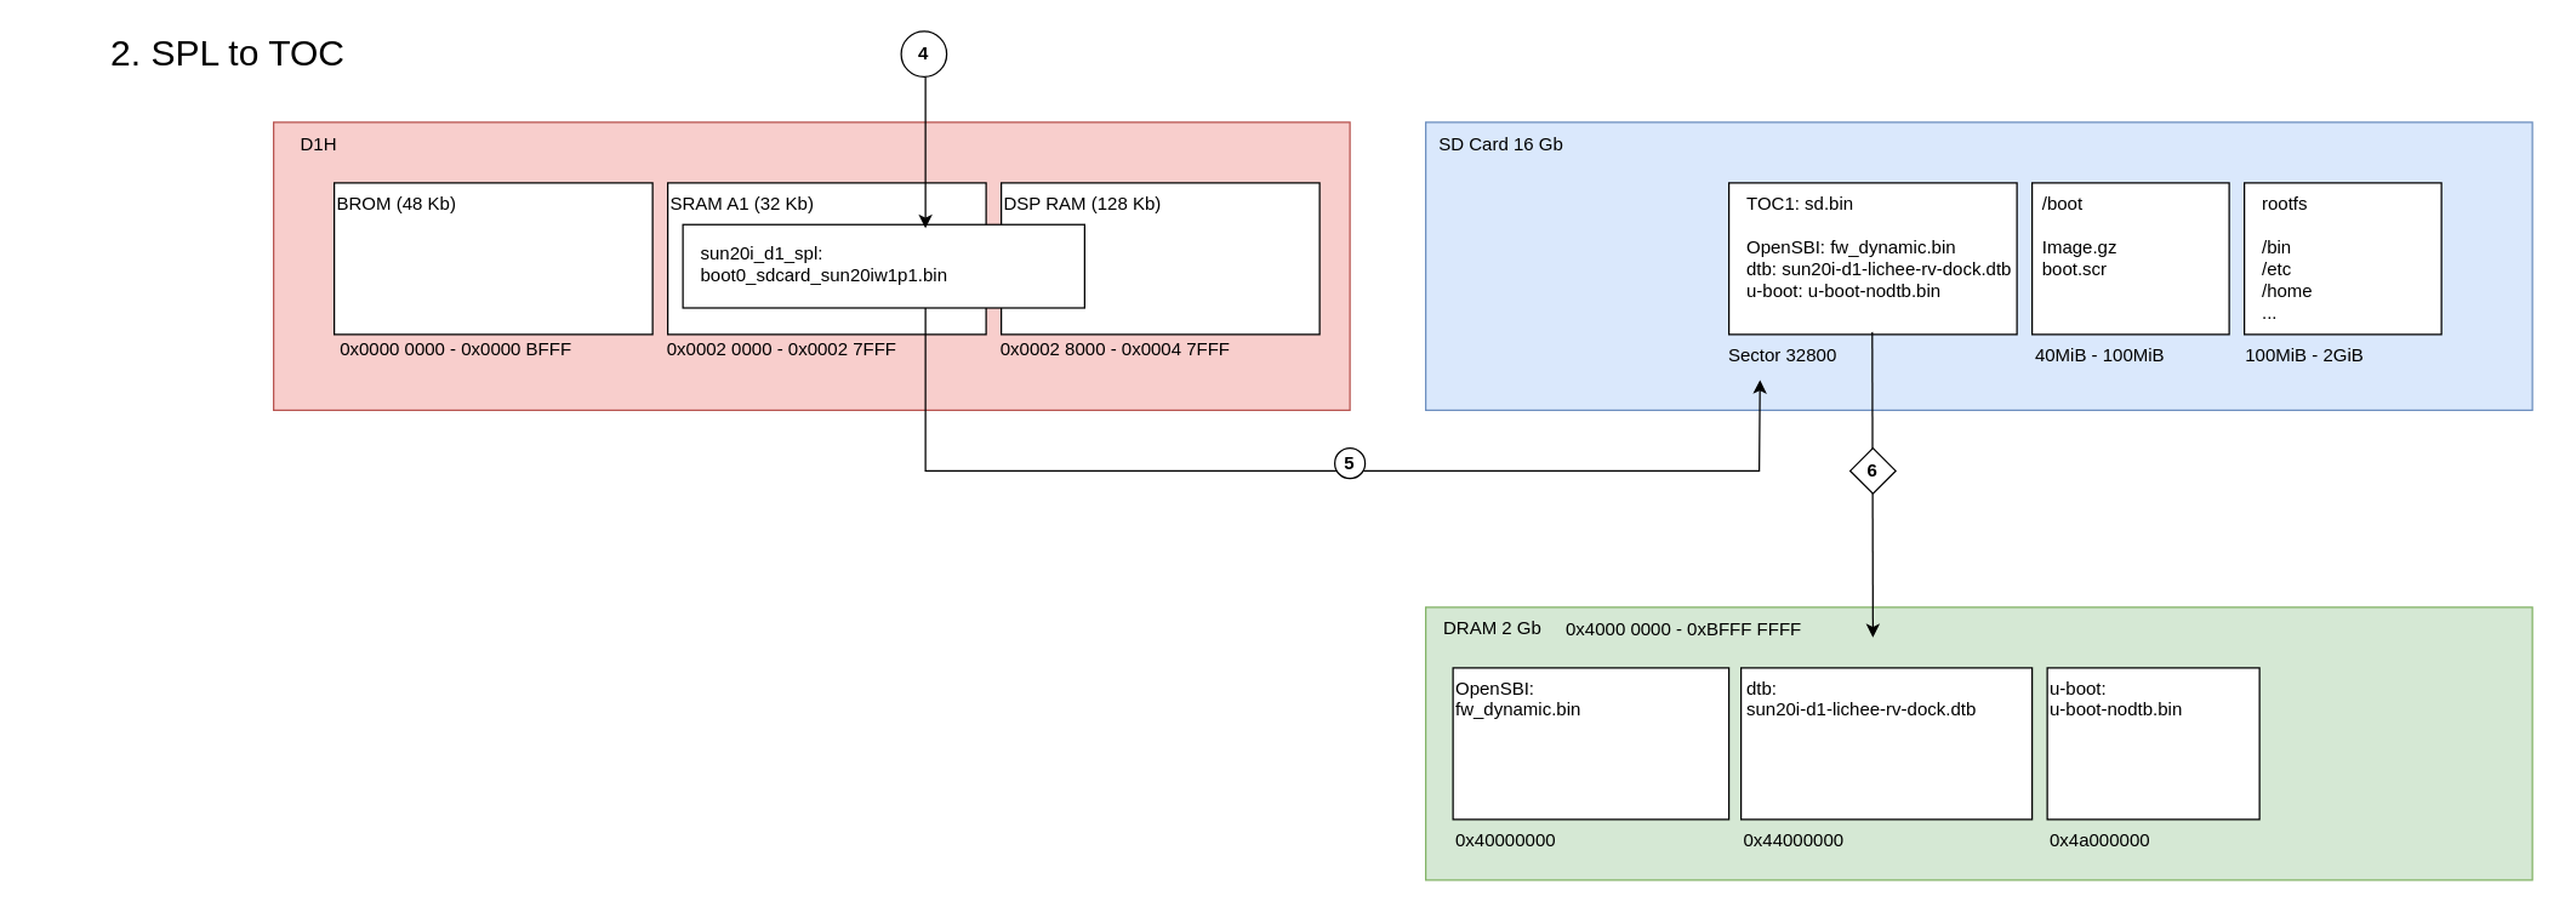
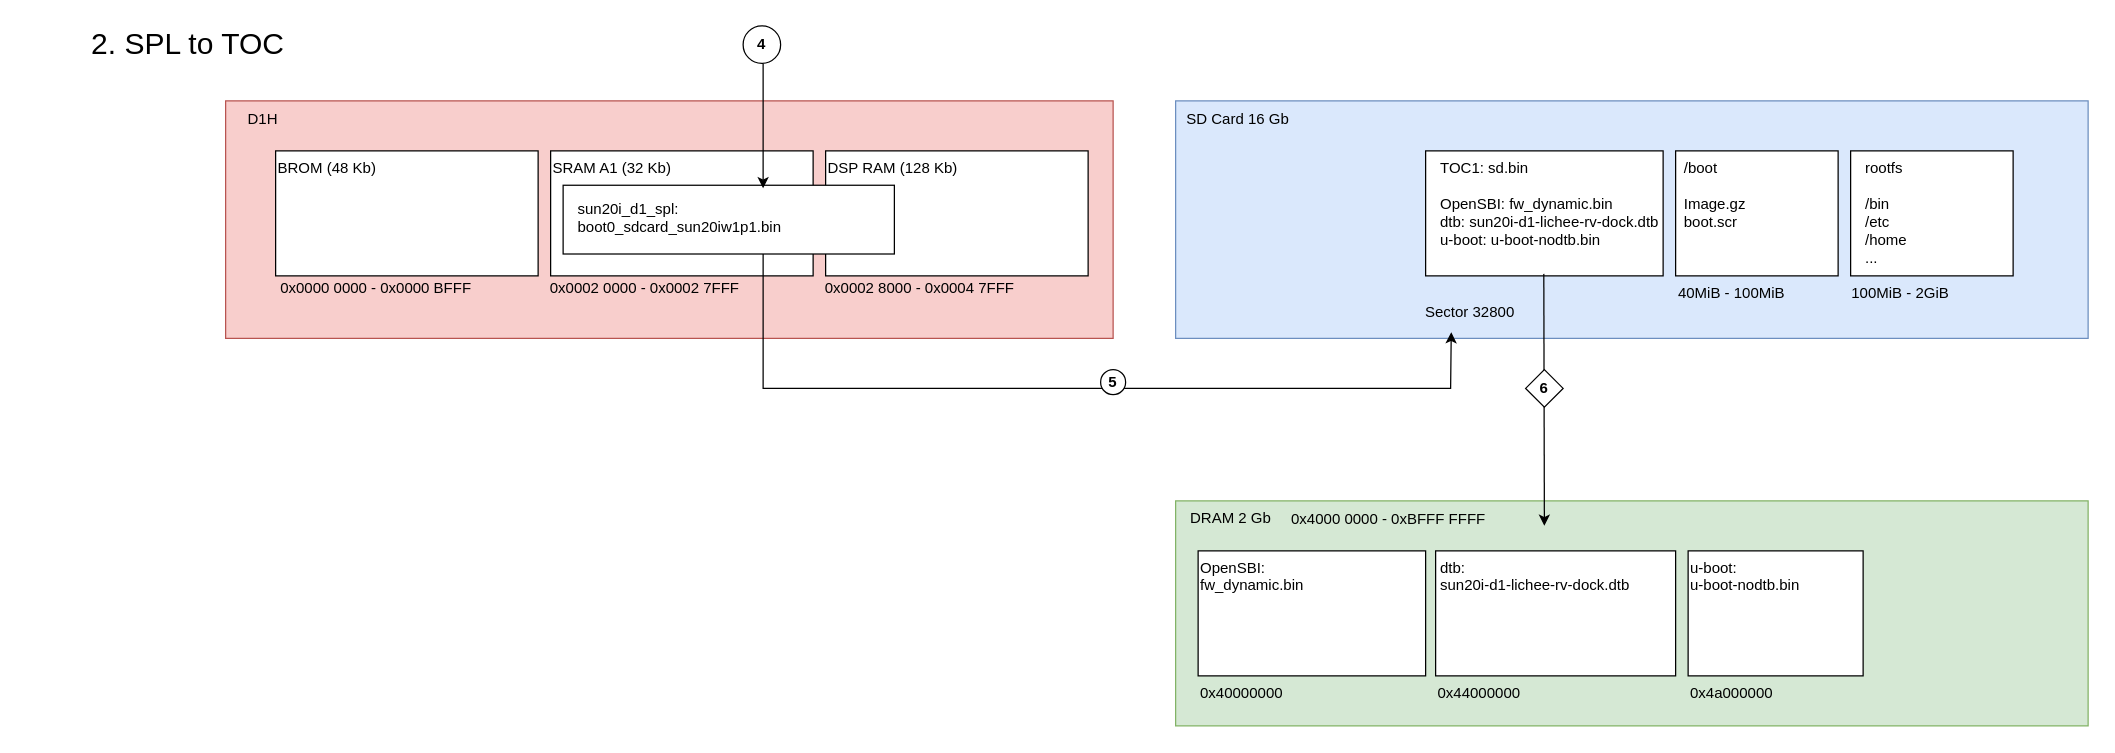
- <mxCell id="12" value="&lt;span style=&quot;color: rgb(0, 0, 0); font-family: Helvetica; font-size: 12px; font-style: normal; font-variant-ligatures: normal; font-variant-caps: normal; font-weight: 400; letter-spacing: normal; orphans: 2; text-align: center; text-indent: 0px; text-transform: none; widows: 2; word-spacing: 0px; -webkit-text-stroke-width: 0px; white-space: normal; text-decoration-thickness: initial; text-decoration-style: initial; text-decoration-color: initial; float: none; display: inline !important;&quot;&gt;Sector 32800&lt;/span&gt;" style="text;whiteSpace=wrap;html=1;labelBackgroundColor=none;" parent="1" vertex="1"><mxGeometry x="1138" y="220" width="90" height="30" as="geometry" /></mxCell>
+ <mxCell id="12" value="&lt;span style=&quot;color: rgb(0, 0, 0); font-family: Helvetica; font-size: 12px; font-style: normal; font-variant-ligatures: normal; font-variant-caps: normal; font-weight: 400; letter-spacing: normal; orphans: 2; text-align: center; text-indent: 0px; text-transform: none; widows: 2; word-spacing: 0px; -webkit-text-stroke-width: 0px; white-space: normal; text-decoration-thickness: initial; text-decoration-style: initial; text-decoration-color: initial; float: none; display: inline !important;&quot;&gt;Sector 32800&lt;/span&gt;" style="text;whiteSpace=wrap;html=1;labelBackgroundColor=none;" parent="1" vertex="1"><mxGeometry x="1138" y="235" width="90" height="30" as="geometry" /></mxCell>
